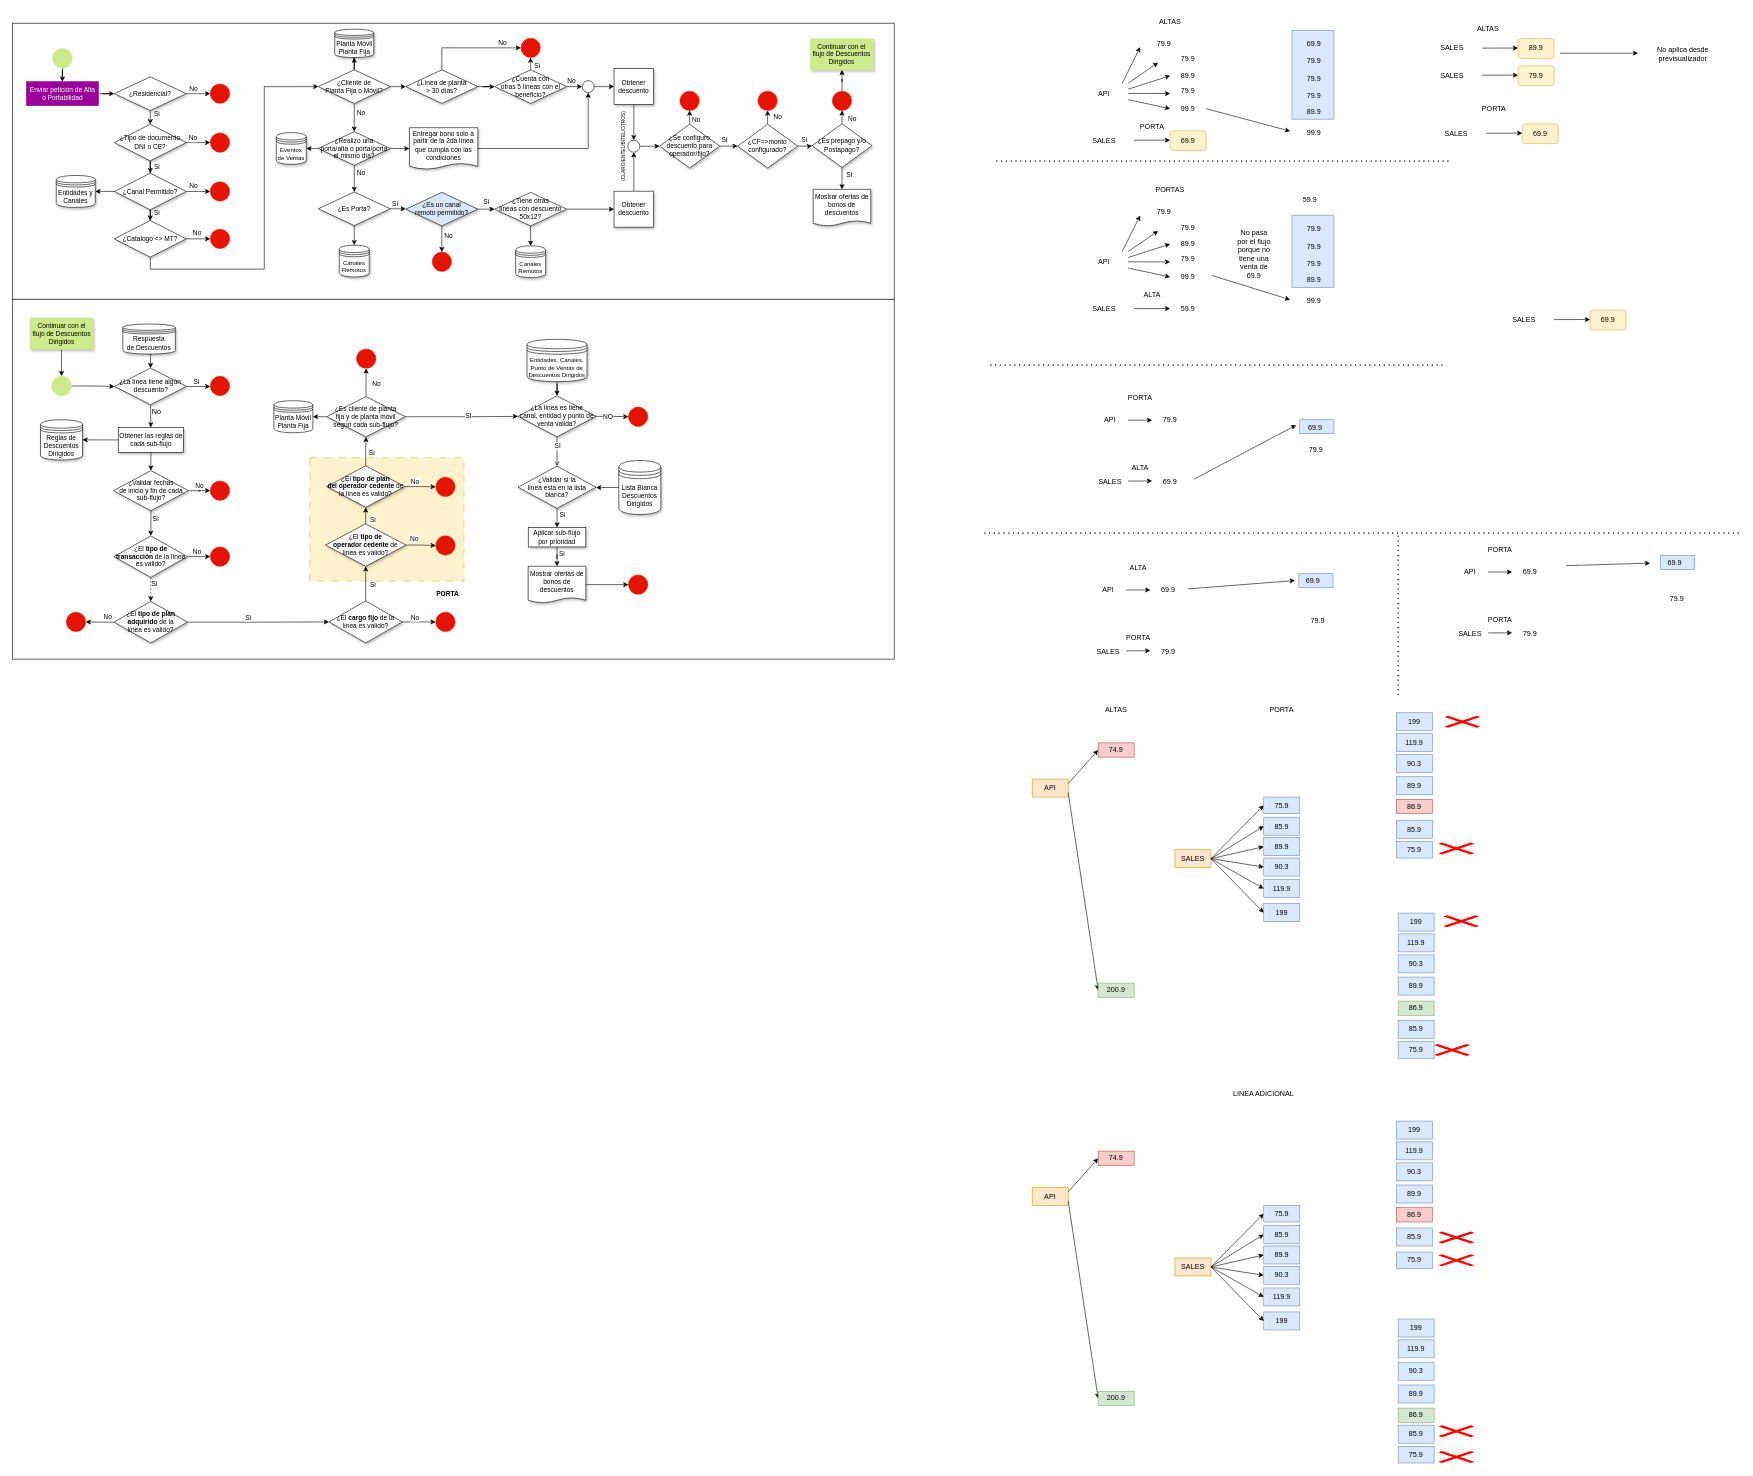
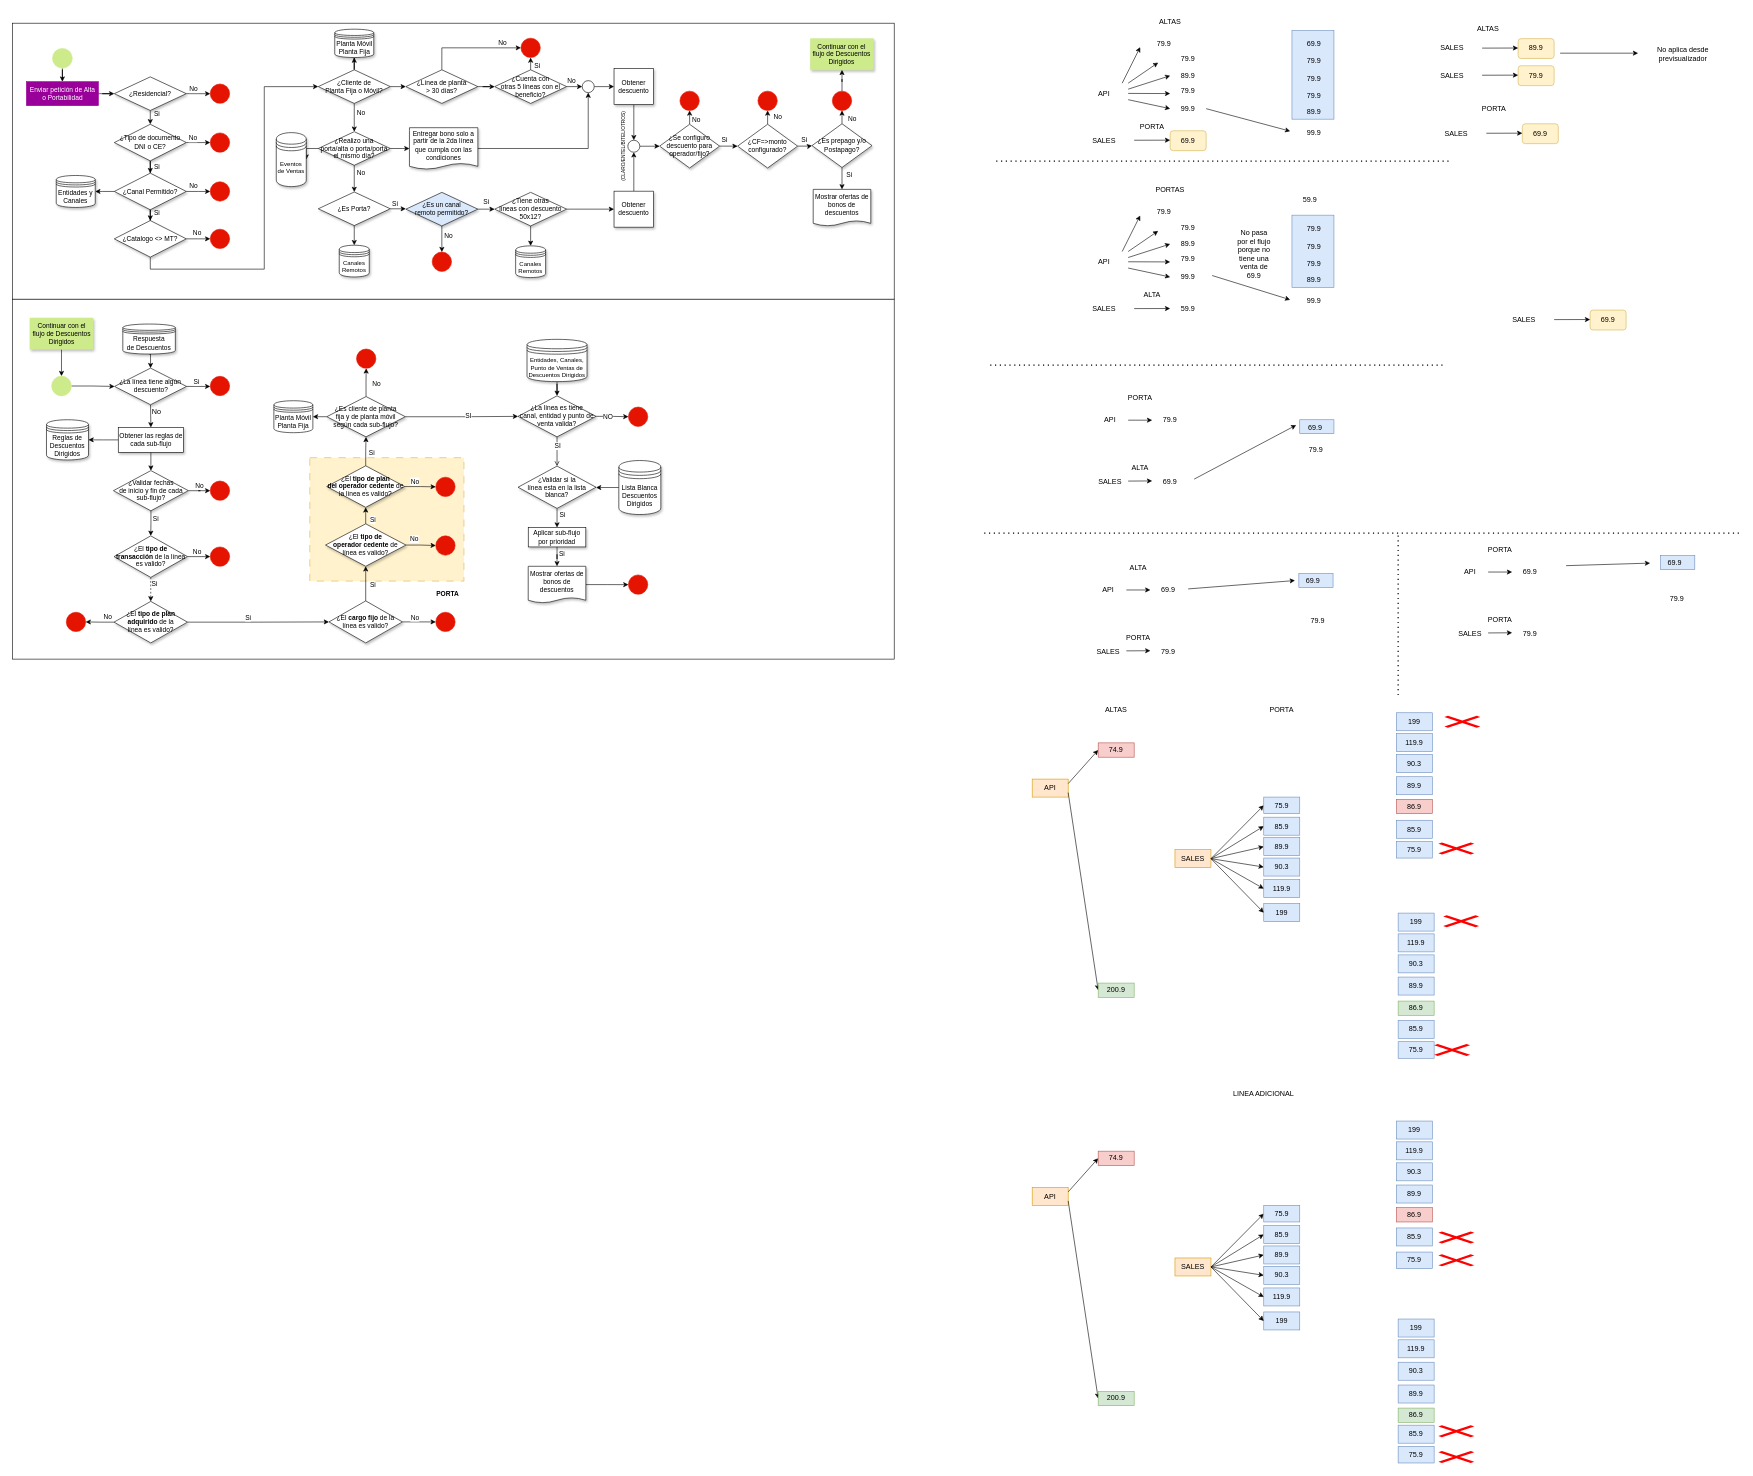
- <mxCell id="66" value="Eventos de Ventas" style="shape=datastore;whiteSpace=wrap;html=1;fontSize=10;shadow=1;" parent="1" vertex="1"><mxGeometry x="460" y="220.44" width="50" height="52.88" as="geometry" /></mxCell>
+ <mxCell id="66" value="Eventos de Ventas" style="shape=datastore;whiteSpace=wrap;html=1;fontSize=10;shadow=1;" parent="1" vertex="1"><mxGeometry x="460" y="220.44" width="50" height="90" as="geometry" /></mxCell>
- <mxCell id="126" value="Reglas de Descuentos Dirigidos" style="shape=datastore;whiteSpace=wrap;html=1;fontSize=11;shadow=1;" parent="1" vertex="1"><mxGeometry x="67" y="699.03" width="70" height="67" as="geometry" /></mxCell>
+ <mxCell id="126" value="Reglas de Descuentos Dirigidos" style="shape=datastore;whiteSpace=wrap;html=1;fontSize=11;shadow=1;" parent="1" vertex="1"><mxGeometry x="77" y="699.03" width="70" height="67" as="geometry" /></mxCell>
